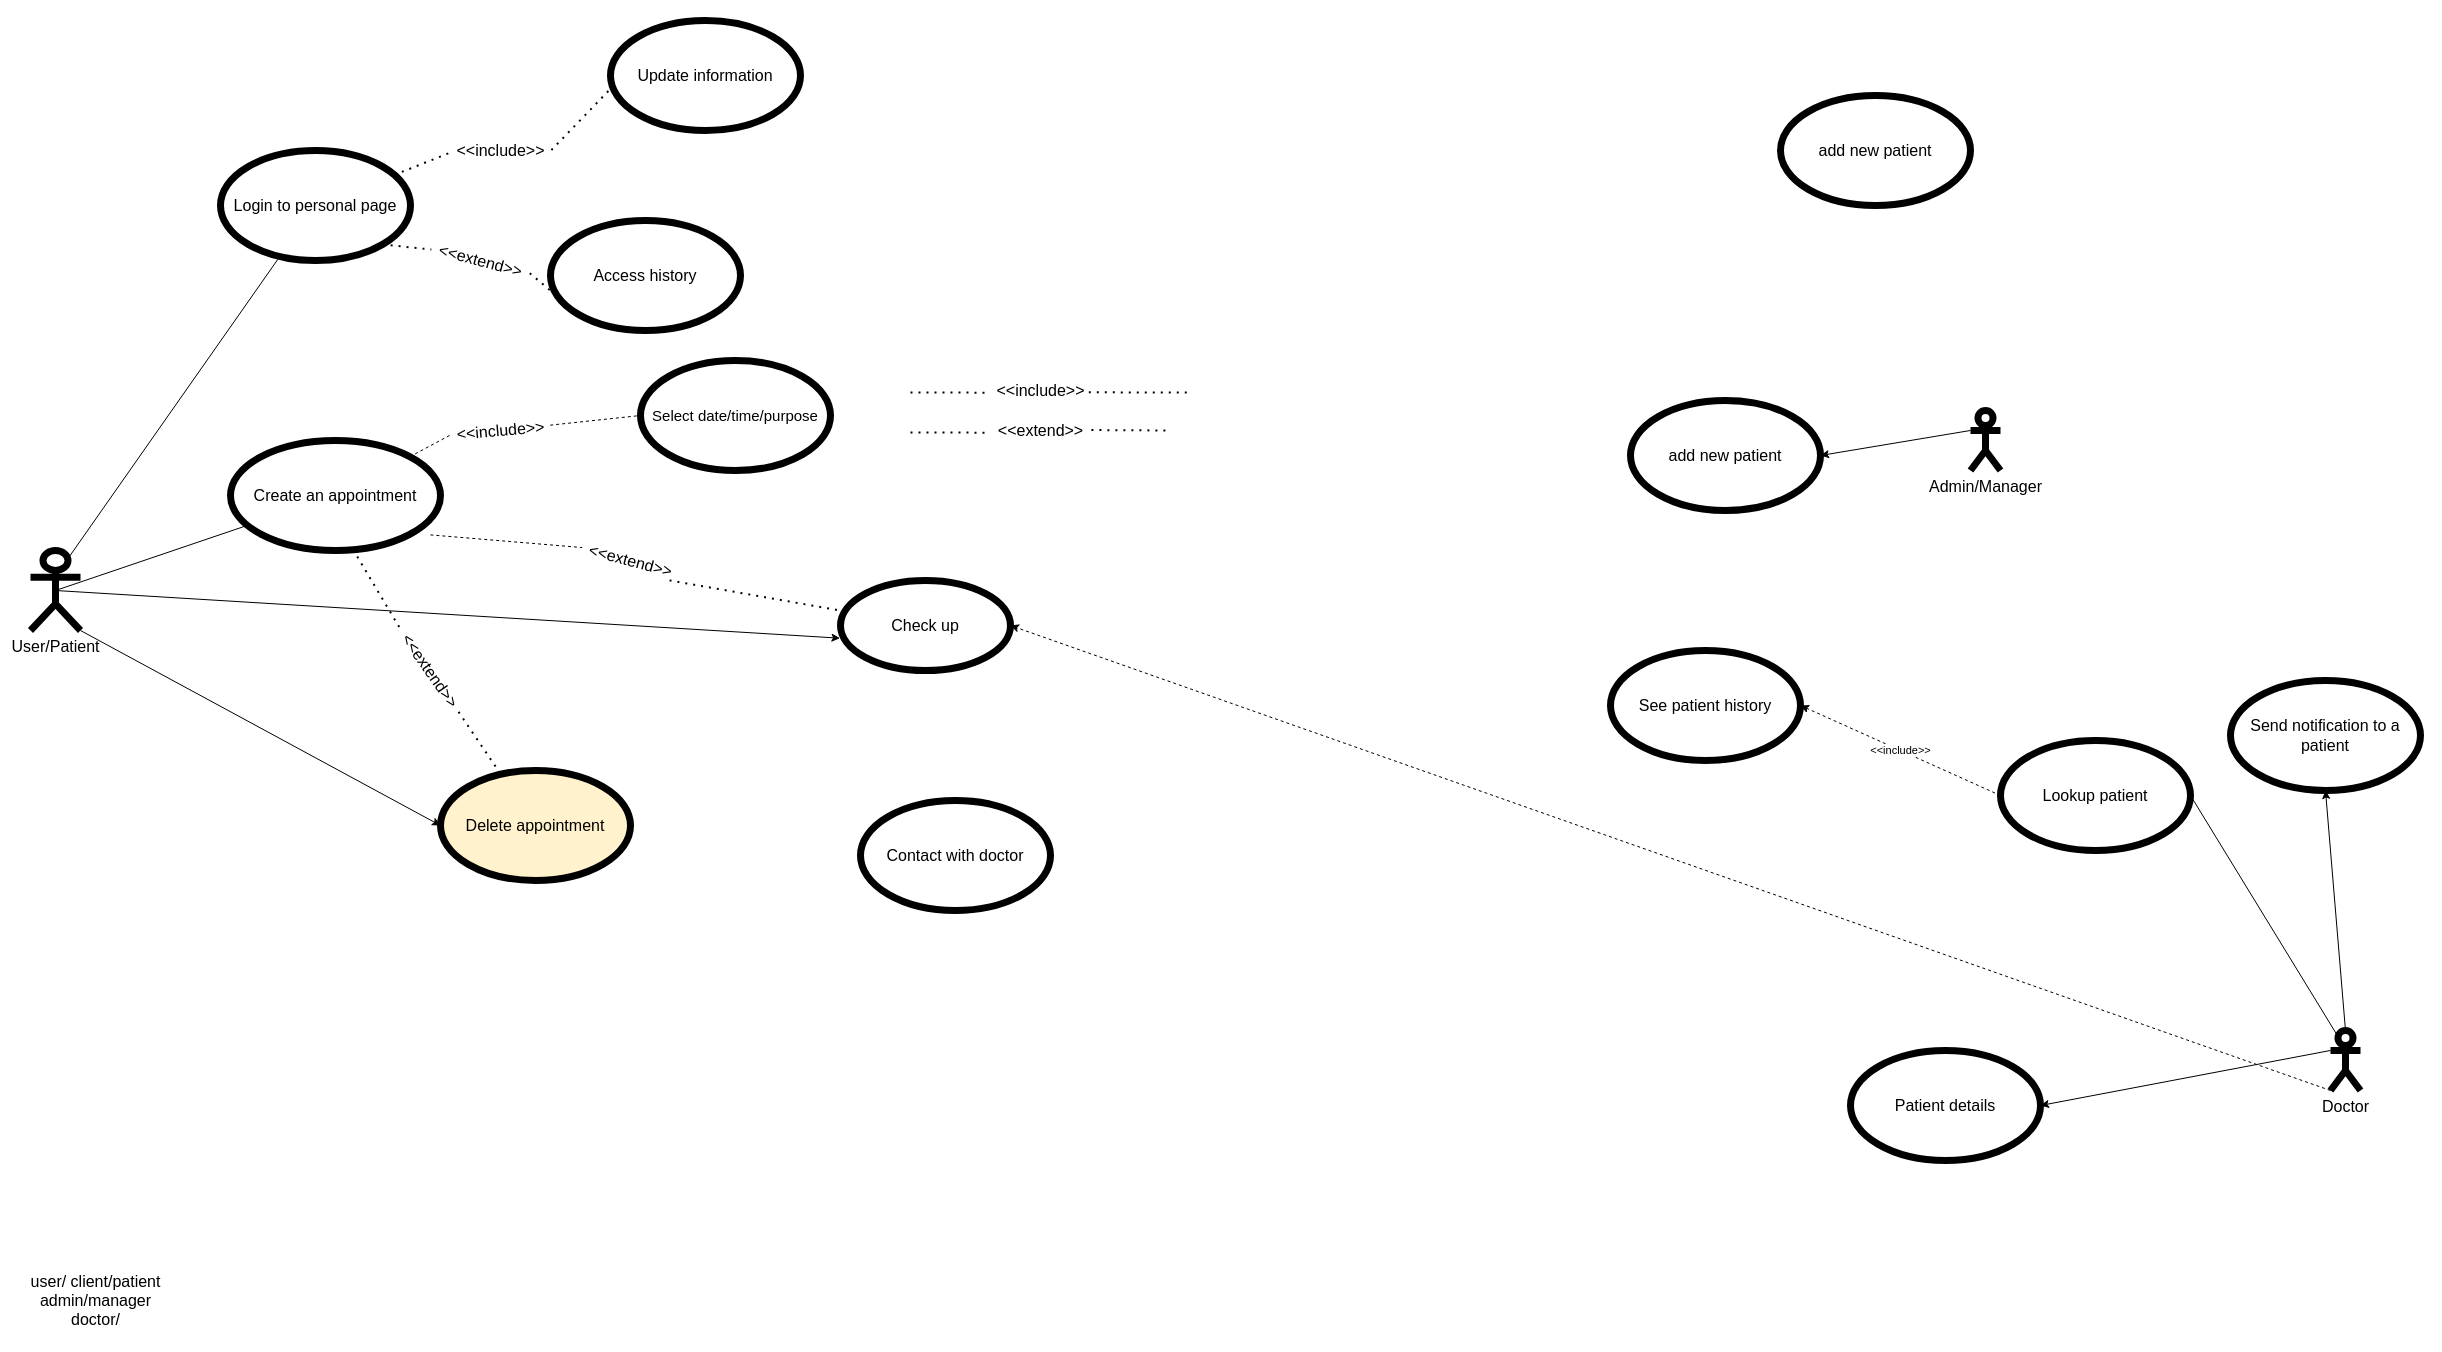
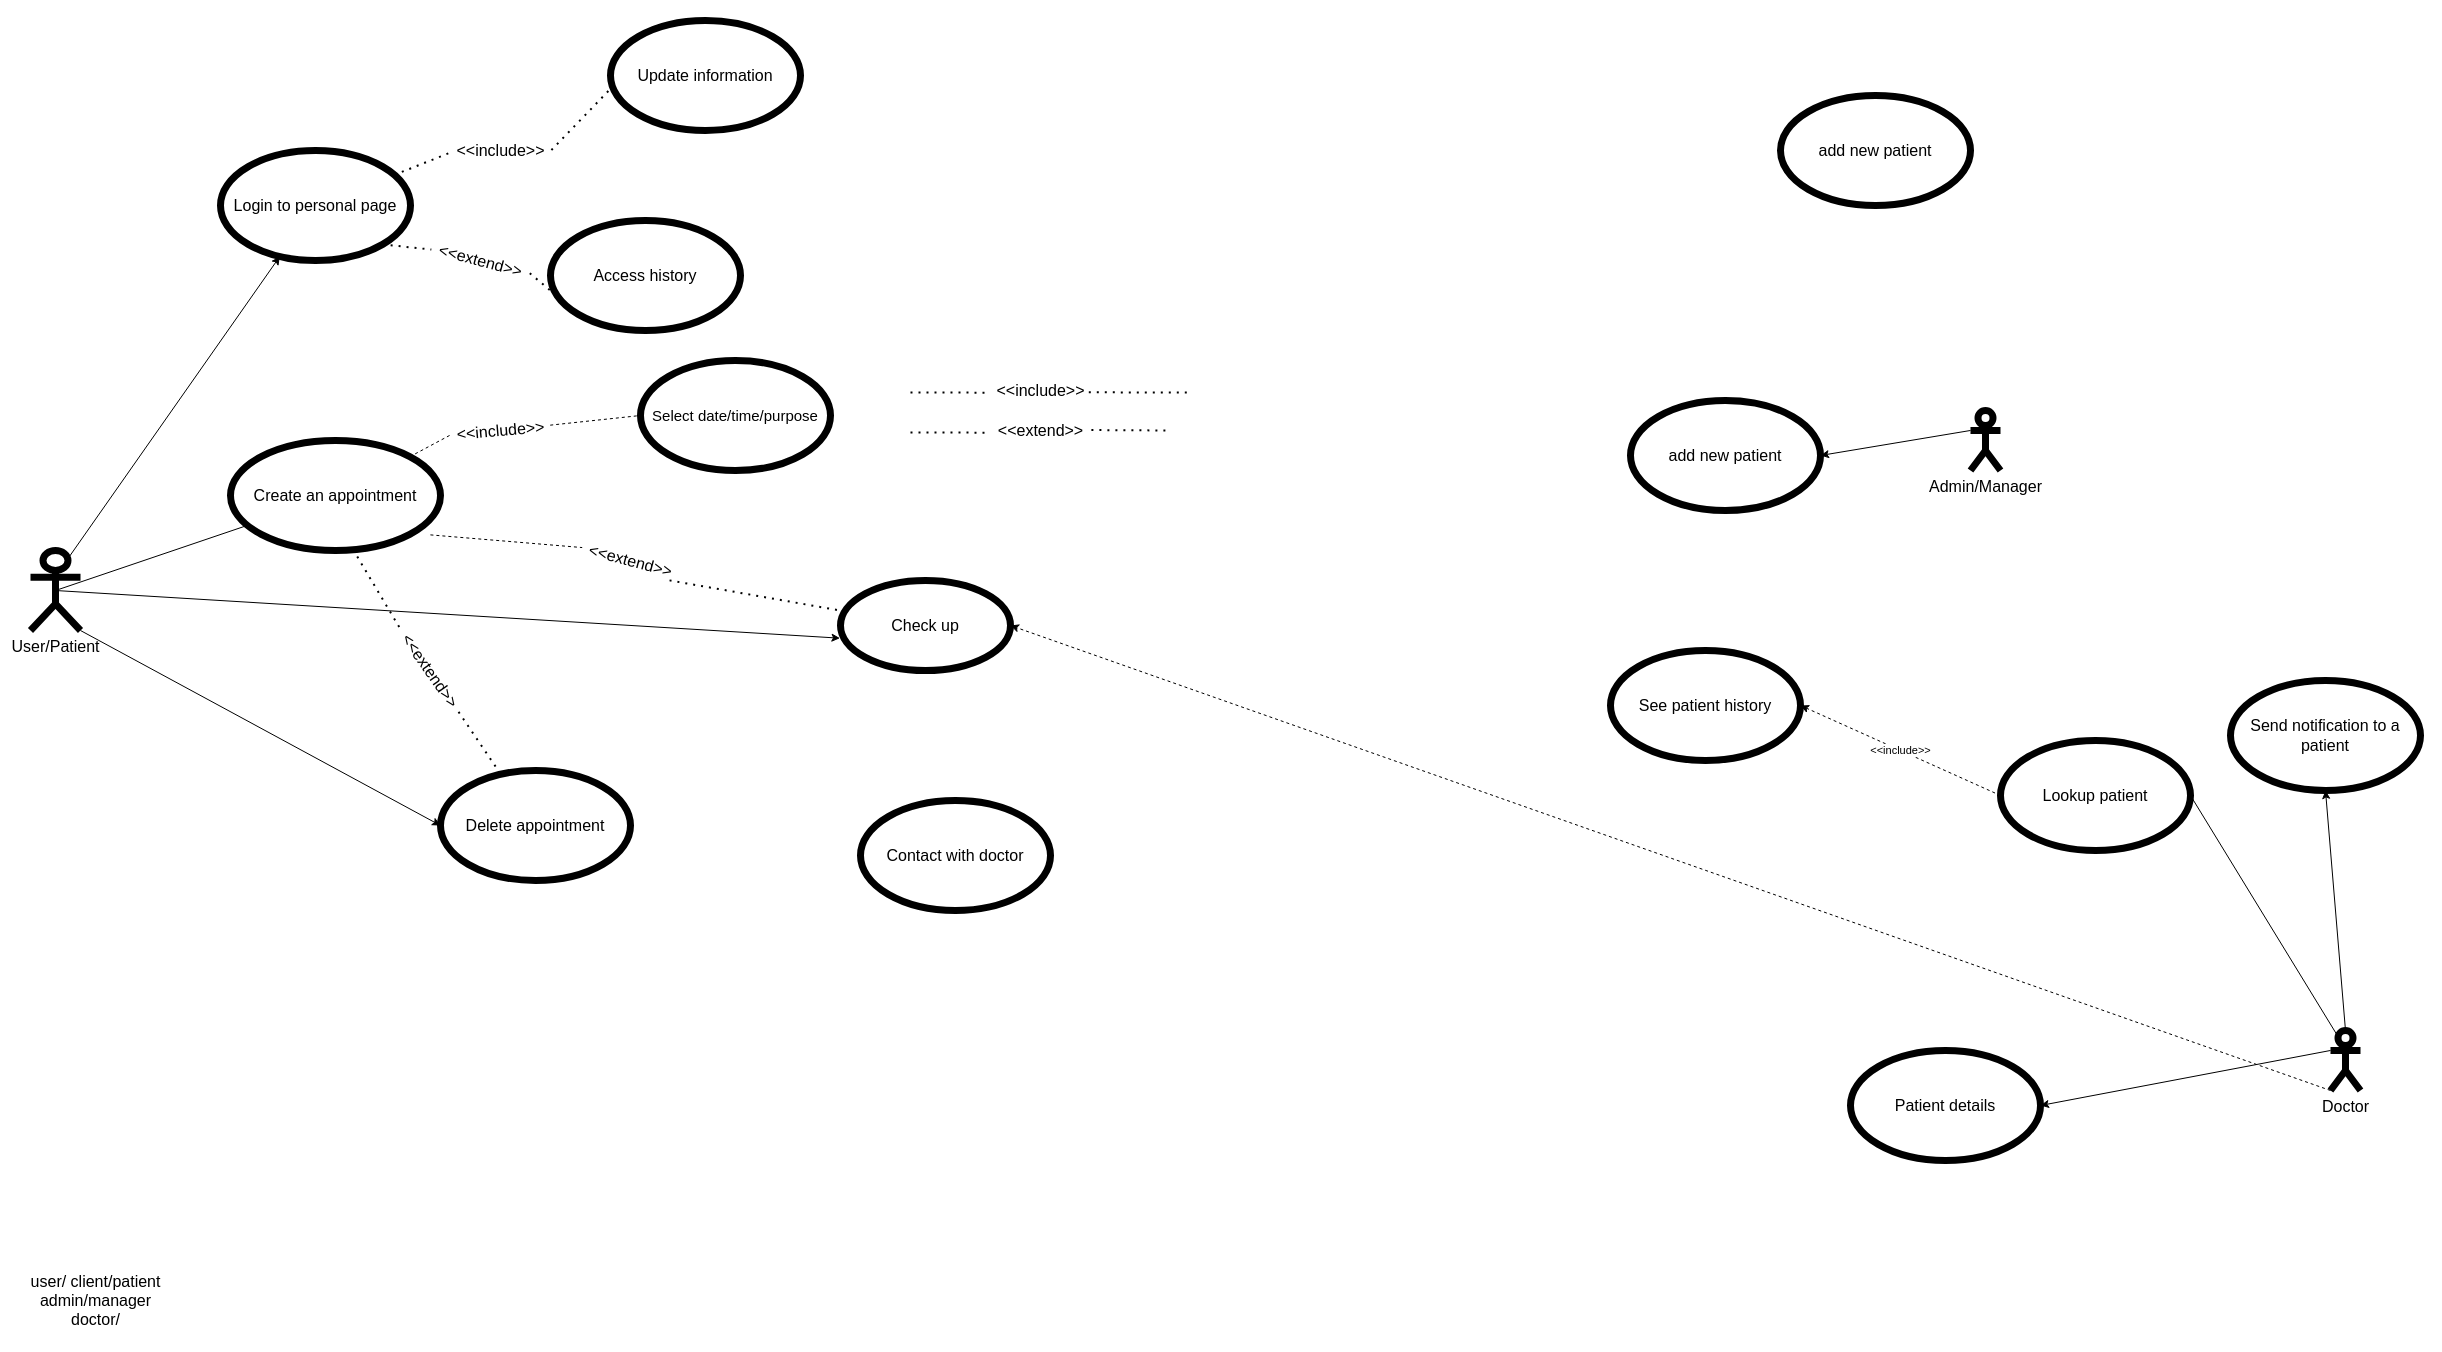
- <mxCell id="28" value="" style="endArrow=none;html=1;fontSize=16;exitX=0.75;exitY=0.1;exitDx=0;exitDy=0;exitPerimeter=0;" parent="1" source="5" target="14" edge="1"><mxGeometry width="50" height="50" relative="1" as="geometry"><mxPoint x="740" y="610" as="sourcePoint" /><mxPoint x="790" y="560" as="targetPoint" /></mxGeometry></mxCell>
+ <mxCell id="28" value="" style="endArrow=classic;html=1;fontSize=16;exitX=0.75;exitY=0.1;exitDx=0;exitDy=0;exitPerimeter=0;" parent="1" source="5" target="14" edge="1"><mxGeometry width="50" height="50" relative="1" as="geometry"><mxPoint x="740" y="610" as="sourcePoint" /><mxPoint x="790" y="560" as="targetPoint" /></mxGeometry></mxCell>
- <mxCell id="2" value="&lt;font style=&quot;font-size: 16px&quot;&gt;Delete appointment&lt;/font&gt;" style="ellipse;whiteSpace=wrap;html=1;fontSize=15;strokeWidth=7;fillColor=#fff2cc;" parent="1" vertex="1"><mxGeometry x="440" y="770" width="190" height="110" as="geometry" /></mxCell>
+ <mxCell id="2" value="&lt;font style=&quot;font-size: 16px&quot;&gt;Delete appointment&lt;/font&gt;" style="ellipse;whiteSpace=wrap;html=1;fontSize=15;strokeWidth=7;" parent="1" vertex="1"><mxGeometry x="440" y="770" width="190" height="110" as="geometry" /></mxCell>
